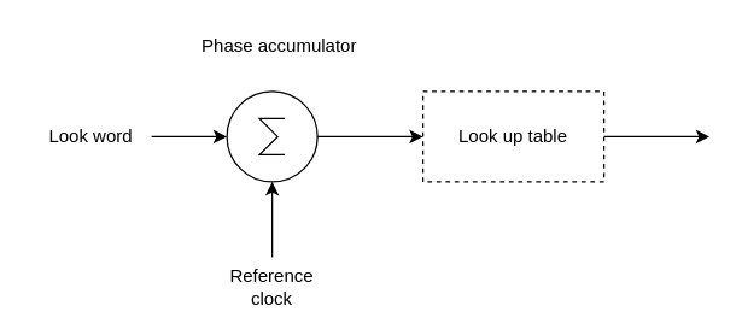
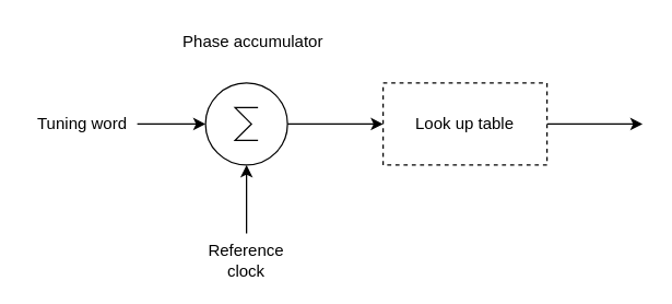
- <mxCell id="10" value="Look word&lt;br&gt;" style="text;html=1;strokeColor=none;fillColor=none;align=center;verticalAlign=middle;whiteSpace=wrap;rounded=0;" parent="1" vertex="1"><mxGeometry x="20" y="80" width="80" height="20" as="geometry" /></mxCell>
+ <mxCell id="10" value="Tuning word&lt;br&gt;" style="text;html=1;strokeColor=none;fillColor=none;align=center;verticalAlign=middle;whiteSpace=wrap;rounded=0;" parent="1" vertex="1"><mxGeometry x="20" y="80" width="80" height="20" as="geometry" /></mxCell>
